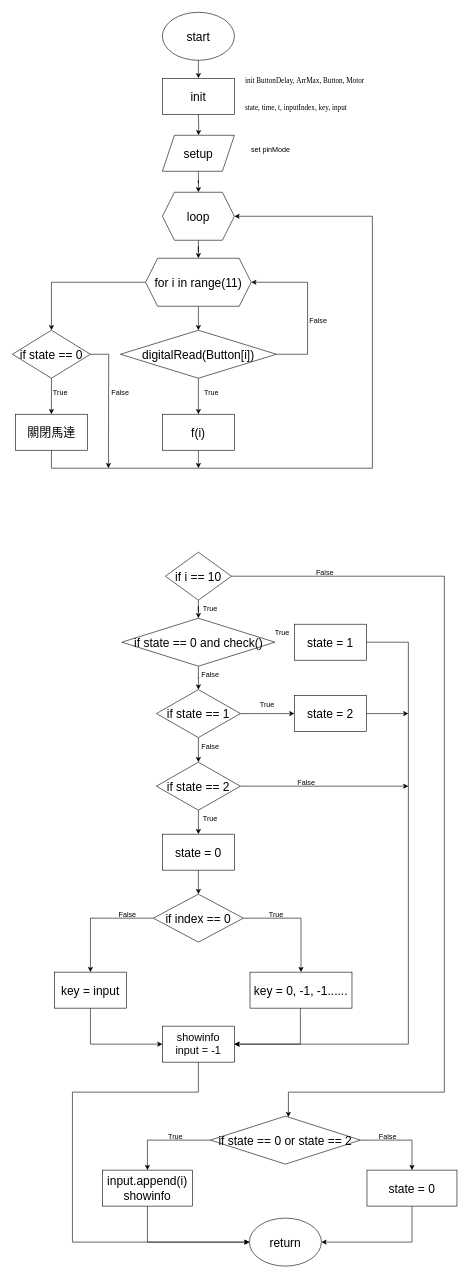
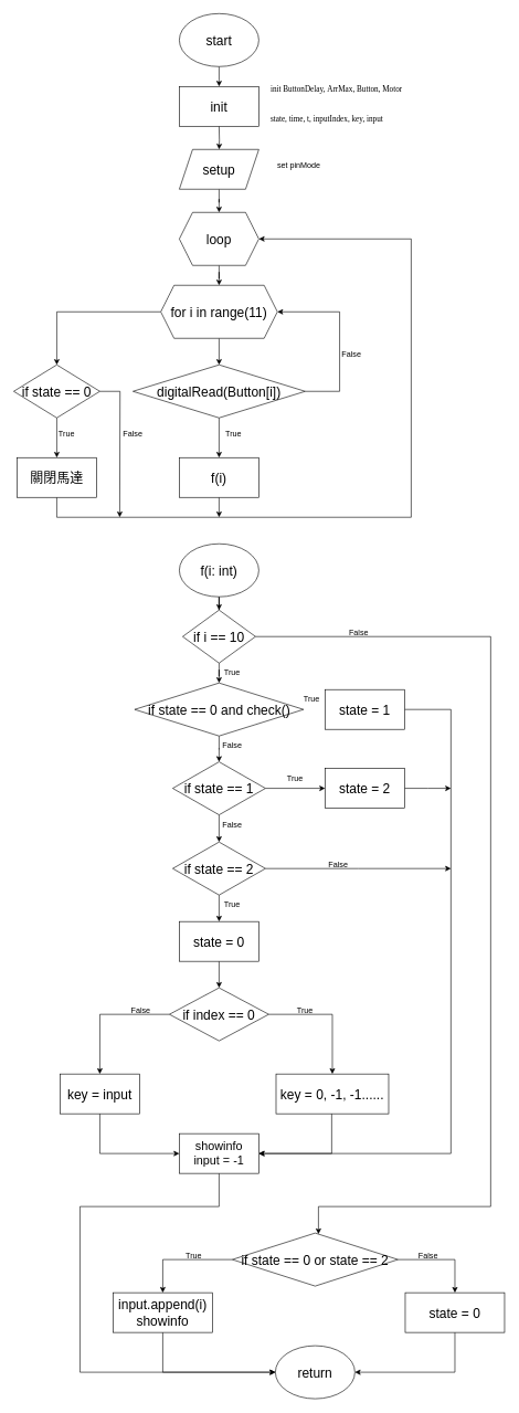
+ <mxCell id="30" value="&lt;font style=&quot;font-size: 20px;&quot;&gt;f(i: int)&lt;/font&gt;" style="ellipse;whiteSpace=wrap;html=1;" vertex="1" parent="1"><mxGeometry x="270" y="820" width="120" height="80" as="geometry" /></mxCell>
+ <mxCell id="29" value="" style="edgeStyle=orthogonalEdgeStyle;rounded=0;orthogonalLoop=1;jettySize=auto;html=1;" edge="1" parent="1" source="30" target="33"><mxGeometry relative="1" as="geometry" /></mxCell>
